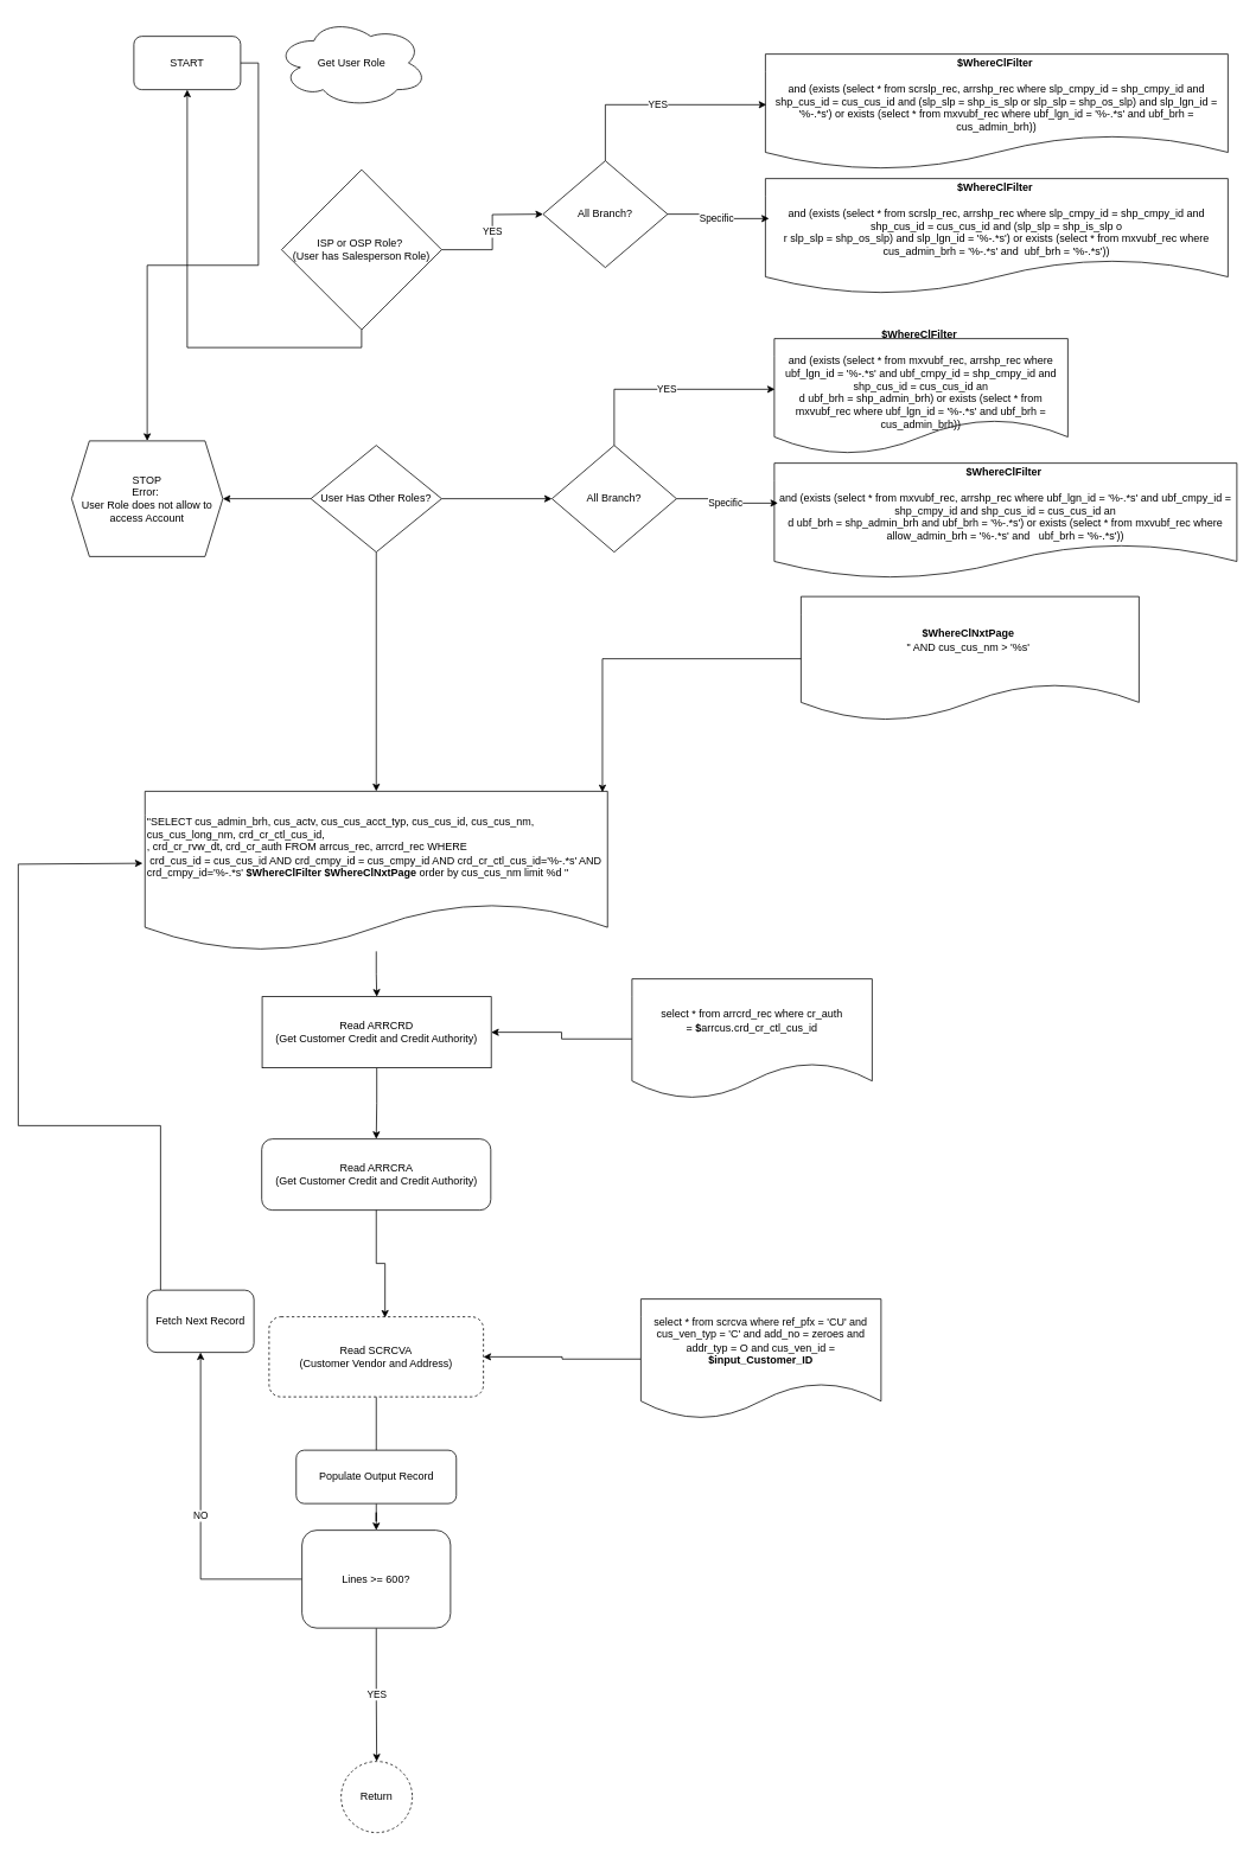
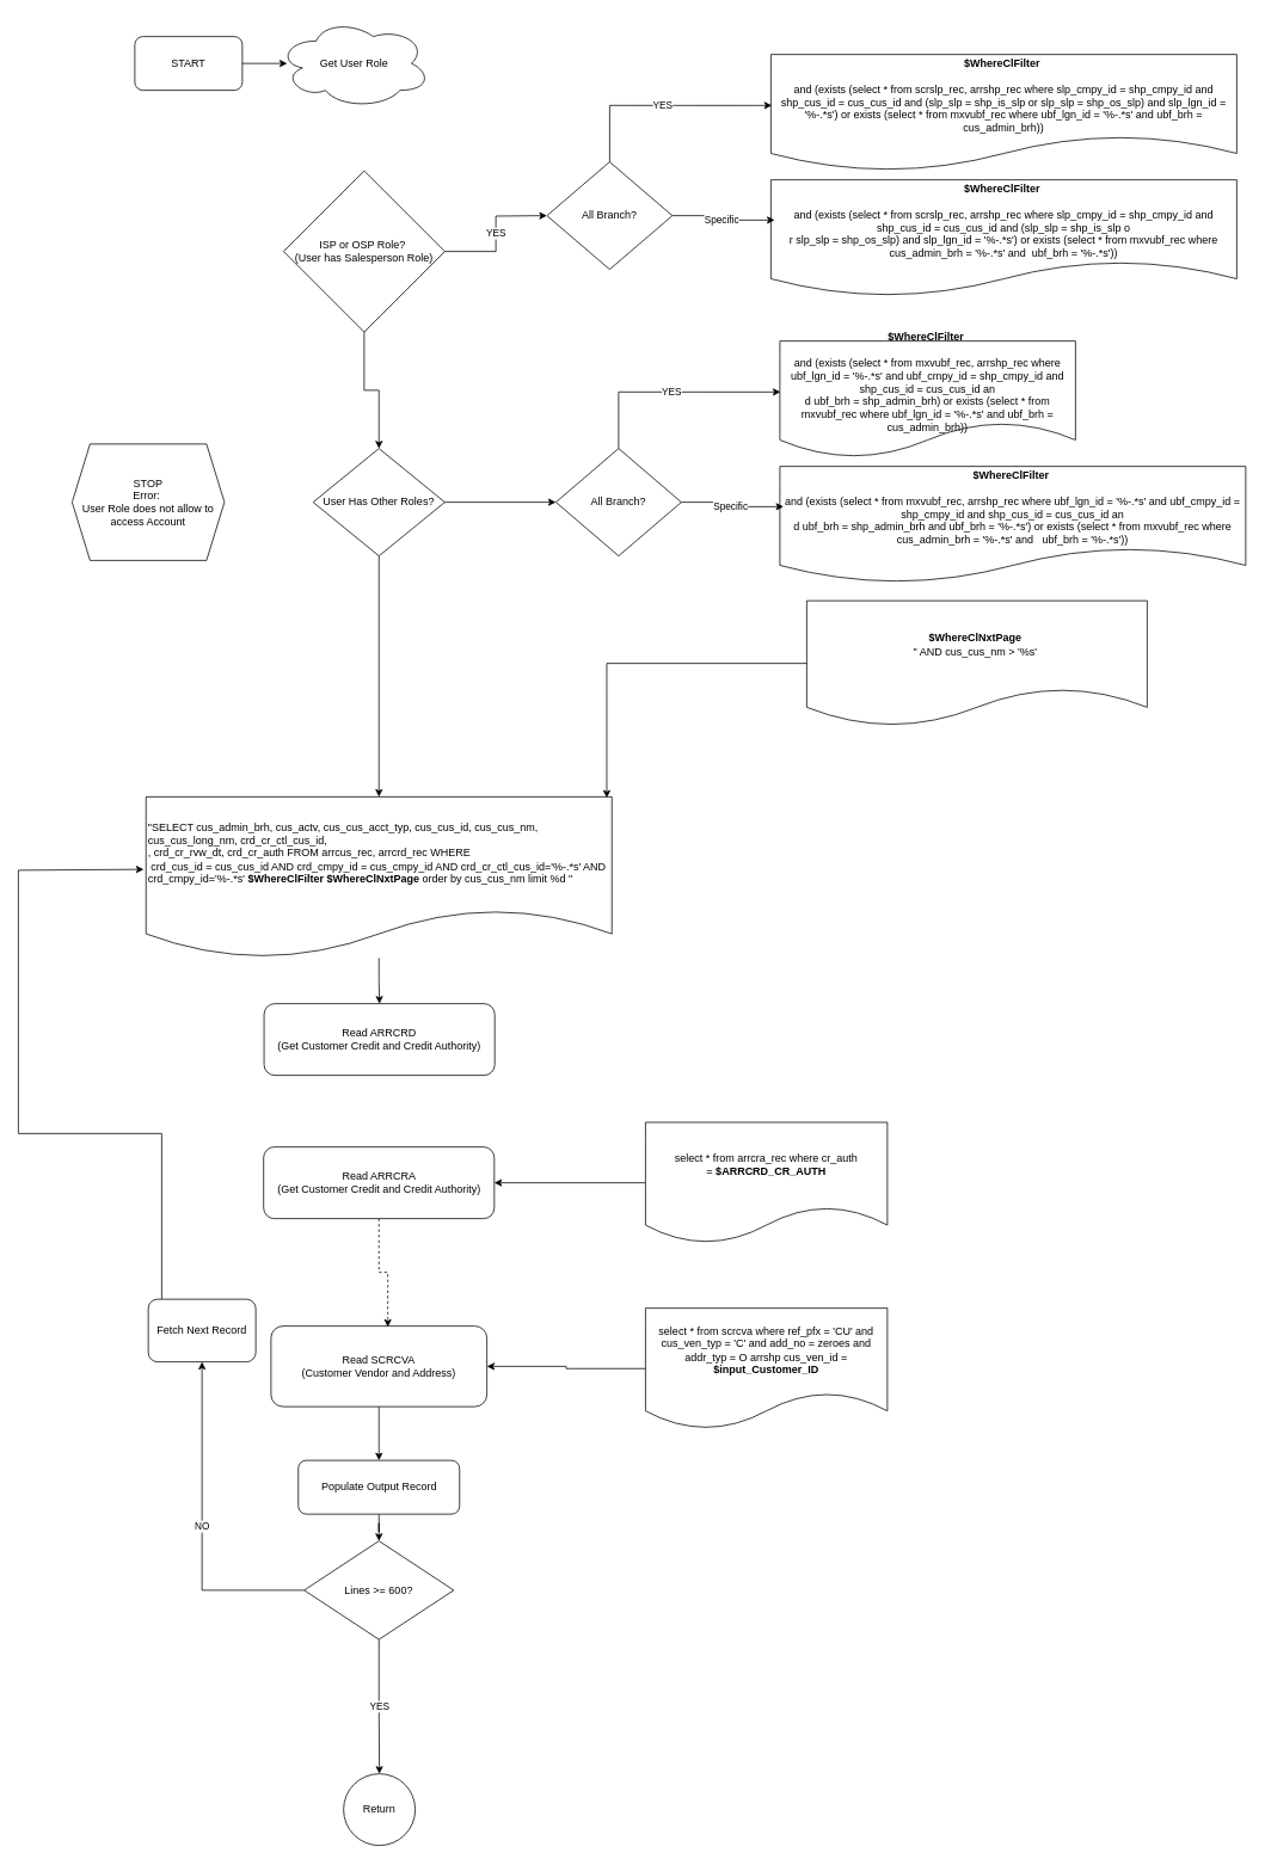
- <mxCell id="10" style="edgeStyle=orthogonalEdgeStyle;rounded=0;orthogonalLoop=1;jettySize=auto;html=1;exitX=1;exitY=0.5;exitDx=0;exitDy=0;" parent="1" source="2" target="19" edge="1"><mxGeometry relative="1" as="geometry" /></mxCell>
+ <mxCell id="10" style="edgeStyle=orthogonalEdgeStyle;rounded=0;orthogonalLoop=1;jettySize=auto;html=1;exitX=1;exitY=0.5;exitDx=0;exitDy=0;entryX=0.059;entryY=0.5;entryDx=0;entryDy=0;entryPerimeter=0;" parent="1" source="2" target="5" edge="1"><mxGeometry relative="1" as="geometry" /></mxCell>
- <mxCell id="8" style="edgeStyle=orthogonalEdgeStyle;rounded=0;orthogonalLoop=1;jettySize=auto;html=1;exitX=0.5;exitY=1;exitDx=0;exitDy=0;" parent="1" source="9" target="2" edge="1"><mxGeometry relative="1" as="geometry" /></mxCell>
+ <mxCell id="8" style="edgeStyle=orthogonalEdgeStyle;rounded=0;orthogonalLoop=1;jettySize=auto;html=1;exitX=0.5;exitY=1;exitDx=0;exitDy=0;" parent="1" source="9" target="14" edge="1"><mxGeometry relative="1" as="geometry" /></mxCell>
- <mxCell id="11" value="" style="edgeStyle=orthogonalEdgeStyle;rounded=0;orthogonalLoop=1;jettySize=auto;html=1;" parent="1" source="14" target="19" edge="1"><mxGeometry relative="1" as="geometry" /></mxCell>
- <mxCell id="21" value="&lt;div&gt;&lt;b style=&quot;background-color: transparent; color: light-dark(rgb(0, 0, 0), rgb(255, 255, 255)); text-align: left;&quot;&gt;$WhereClFilter&lt;/b&gt;&amp;nbsp;&lt;br&gt;&lt;br&gt;and (exists (select * from mxvubf_rec, arrshp_rec where ubf_lgn_id = '%-.*s' and ubf_cmpy_id = shp_cmpy_id and shp_cus_id = cus_cus_id an&lt;/div&gt;&lt;div&gt;d ubf_brh = shp_admin_brh and ubf_brh = '%-.*s') or exists (select * from mxvubf_rec where allow_admin_brh = '%-.*s' and&amp;nbsp; &amp;nbsp;ubf_brh = '%-.*s'))&lt;/div&gt;" style="shape=document;whiteSpace=wrap;html=1;boundedLbl=1;" parent="1" vertex="1"><mxGeometry x="870" y="520" width="520" height="130" as="geometry" /></mxCell>
+ <mxCell id="21" value="&lt;div&gt;&lt;b style=&quot;background-color: transparent; color: light-dark(rgb(0, 0, 0), rgb(255, 255, 255)); text-align: left;&quot;&gt;$WhereClFilter&lt;/b&gt;&amp;nbsp;&lt;br&gt;&lt;br&gt;and (exists (select * from mxvubf_rec, arrshp_rec where ubf_lgn_id = '%-.*s' and ubf_cmpy_id = shp_cmpy_id and shp_cus_id = cus_cus_id an&lt;/div&gt;&lt;div&gt;d ubf_brh = shp_admin_brh and ubf_brh = '%-.*s') or exists (select * from mxvubf_rec where cus_admin_brh = '%-.*s' and&amp;nbsp; &amp;nbsp;ubf_brh = '%-.*s'))&lt;/div&gt;" style="shape=document;whiteSpace=wrap;html=1;boundedLbl=1;" parent="1" vertex="1"><mxGeometry x="870" y="520" width="520" height="130" as="geometry" /></mxCell>
- <mxCell id="44" value="&lt;div&gt;Read ARRCRD&lt;/div&gt;(Get Customer Credit and Credit Authority)" style="whiteSpace=wrap;html=1;rounded=0;" vertex="1" parent="1"><mxGeometry x="294.25" y="1120" width="257.5" height="80" as="geometry" /></mxCell>
+ <mxCell id="44" value="&lt;div&gt;Read ARRCRD&lt;/div&gt;(Get Customer Credit and Credit Authority)" style="rounded=1;whiteSpace=wrap;html=1;" vertex="1" parent="1"><mxGeometry x="294.25" y="1120" width="257.5" height="80" as="geometry" /></mxCell>
- <mxCell id="45" style="edgeStyle=orthogonalEdgeStyle;rounded=0;orthogonalLoop=1;jettySize=auto;html=1;" edge="1" parent="1" target="44" source="46"><mxGeometry relative="1" as="geometry"><mxPoint x="870" y="1160" as="sourcePoint" /></mxGeometry></mxCell>
- <mxCell id="46" value="&lt;div style=&quot;&quot;&gt;&lt;span style=&quot;background-color: transparent; color: light-dark(rgb(0, 0, 0), rgb(255, 255, 255));&quot;&gt;select * from arrcrd_rec where cr_auth =&amp;nbsp;&lt;/span&gt;&lt;b style=&quot;background-color: transparent; color: light-dark(rgb(0, 0, 0), rgb(255, 255, 255));&quot;&gt;$&lt;/b&gt;&lt;span style=&quot;background-color: transparent; color: light-dark(rgb(0, 0, 0), rgb(255, 255, 255));&quot;&gt;arrcus.&lt;/span&gt;&lt;span style=&quot;background-color: transparent;&quot;&gt;crd_cr_ctl_cus_id&lt;/span&gt;&lt;/div&gt;" style="shape=document;whiteSpace=wrap;html=1;boundedLbl=1;align=center;" vertex="1" parent="1"><mxGeometry x="710" y="1100" width="270" height="135" as="geometry" /></mxCell>
- <mxCell id="43" style="edgeStyle=orthogonalEdgeStyle;rounded=0;orthogonalLoop=1;jettySize=auto;html=1;entryX=0.5;entryY=0;entryDx=0;entryDy=0;" edge="1" parent="1" source="44" target="36"><mxGeometry relative="1" as="geometry" /></mxCell>
+ <mxCell id="40" style="edgeStyle=orthogonalEdgeStyle;rounded=0;orthogonalLoop=1;jettySize=auto;html=1;" edge="1" parent="1" source="41" target="36"><mxGeometry relative="1" as="geometry" /></mxCell>
+ <mxCell id="41" value="select * from arrcra_rec where cr_auth =&amp;nbsp;&lt;b&gt;$ARRCRD_CR_AUTH&lt;/b&gt;" style="shape=document;whiteSpace=wrap;html=1;boundedLbl=1;" vertex="1" parent="1"><mxGeometry x="720" y="1252.5" width="270" height="135" as="geometry" /></mxCell>
- <mxCell id="42" style="edgeStyle=orthogonalEdgeStyle;rounded=0;orthogonalLoop=1;jettySize=auto;html=1;exitX=0.5;exitY=1;exitDx=0;exitDy=0;entryX=0.541;entryY=0.011;entryDx=0;entryDy=0;entryPerimeter=0;" edge="1" parent="1" source="36" target="37"><mxGeometry relative="1" as="geometry" /></mxCell>
+ <mxCell id="42" style="edgeStyle=orthogonalEdgeStyle;rounded=0;orthogonalLoop=1;jettySize=auto;html=1;exitX=0.5;exitY=1;exitDx=0;exitDy=0;entryX=0.541;entryY=0.011;entryDx=0;entryDy=0;entryPerimeter=0;dashed=1;" edge="1" parent="1" source="36" target="37"><mxGeometry relative="1" as="geometry" /></mxCell>
- <mxCell id="39" value="select * from scrcva where&amp;nbsp;ref_pfx = 'CU' and cus_ven_typ = 'C' and add_no = zeroes and addr_typ = O and cus_ven_id = &lt;b&gt;$input_Customer_ID&lt;/b&gt;" style="shape=document;whiteSpace=wrap;html=1;boundedLbl=1;" vertex="1" parent="1"><mxGeometry x="720" y="1460" width="270" height="135" as="geometry" /></mxCell>
+ <mxCell id="39" value="select * from scrcva where&amp;nbsp;ref_pfx = 'CU' and cus_ven_typ = 'C' and add_no = zeroes and addr_typ = O arrshp cus_ven_id = &lt;b&gt;$input_Customer_ID&lt;/b&gt;" style="shape=document;whiteSpace=wrap;html=1;boundedLbl=1;" vertex="1" parent="1"><mxGeometry x="720" y="1460" width="270" height="135" as="geometry" /></mxCell>
- <mxCell id="37" value="Read SCRCVA&lt;br&gt;(Customer Vendor and Address)" style="rounded=1;whiteSpace=wrap;html=1;dashed=1;" vertex="1" parent="1"><mxGeometry x="302" y="1480" width="241" height="90" as="geometry" /></mxCell>
+ <mxCell id="37" value="Read SCRCVA&lt;br&gt;(Customer Vendor and Address)" style="rounded=1;whiteSpace=wrap;html=1;" vertex="1" parent="1"><mxGeometry x="302" y="1480" width="241" height="90" as="geometry" /></mxCell>
- <mxCell id="27" style="edgeStyle=orthogonalEdgeStyle;rounded=0;orthogonalLoop=1;jettySize=auto;html=1;exitX=0.5;exitY=1;exitDx=0;exitDy=0;endArrow=none;" parent="1" source="37" target="34" edge="1"><mxGeometry relative="1" as="geometry"><mxPoint x="423" y="1560" as="targetPoint" /><mxPoint x="422.5" y="1450" as="sourcePoint" /></mxGeometry></mxCell>
+ <mxCell id="27" style="edgeStyle=orthogonalEdgeStyle;rounded=0;orthogonalLoop=1;jettySize=auto;html=1;exitX=0.5;exitY=1;exitDx=0;exitDy=0;" parent="1" source="37" target="34" edge="1"><mxGeometry relative="1" as="geometry"><mxPoint x="423" y="1560" as="targetPoint" /><mxPoint x="422.5" y="1450" as="sourcePoint" /></mxGeometry></mxCell>
- <mxCell id="30" value="Lines &amp;gt;= 600?" style="whiteSpace=wrap;html=1;rounded=1;" parent="1" vertex="1"><mxGeometry x="339" y="1720" width="167" height="110" as="geometry" /></mxCell>
+ <mxCell id="30" value="Lines &amp;gt;= 600?" style="rhombus;whiteSpace=wrap;html=1;" parent="1" vertex="1"><mxGeometry x="339" y="1720" width="167" height="110" as="geometry" /></mxCell>
- <mxCell id="35" value="Return" style="ellipse;whiteSpace=wrap;html=1;aspect=fixed;dashed=1;" parent="1" vertex="1"><mxGeometry x="383" y="1980" width="80" height="80" as="geometry" /></mxCell>
+ <mxCell id="35" value="Return" style="ellipse;whiteSpace=wrap;html=1;aspect=fixed;" parent="1" vertex="1"><mxGeometry x="383" y="1980" width="80" height="80" as="geometry" /></mxCell>
